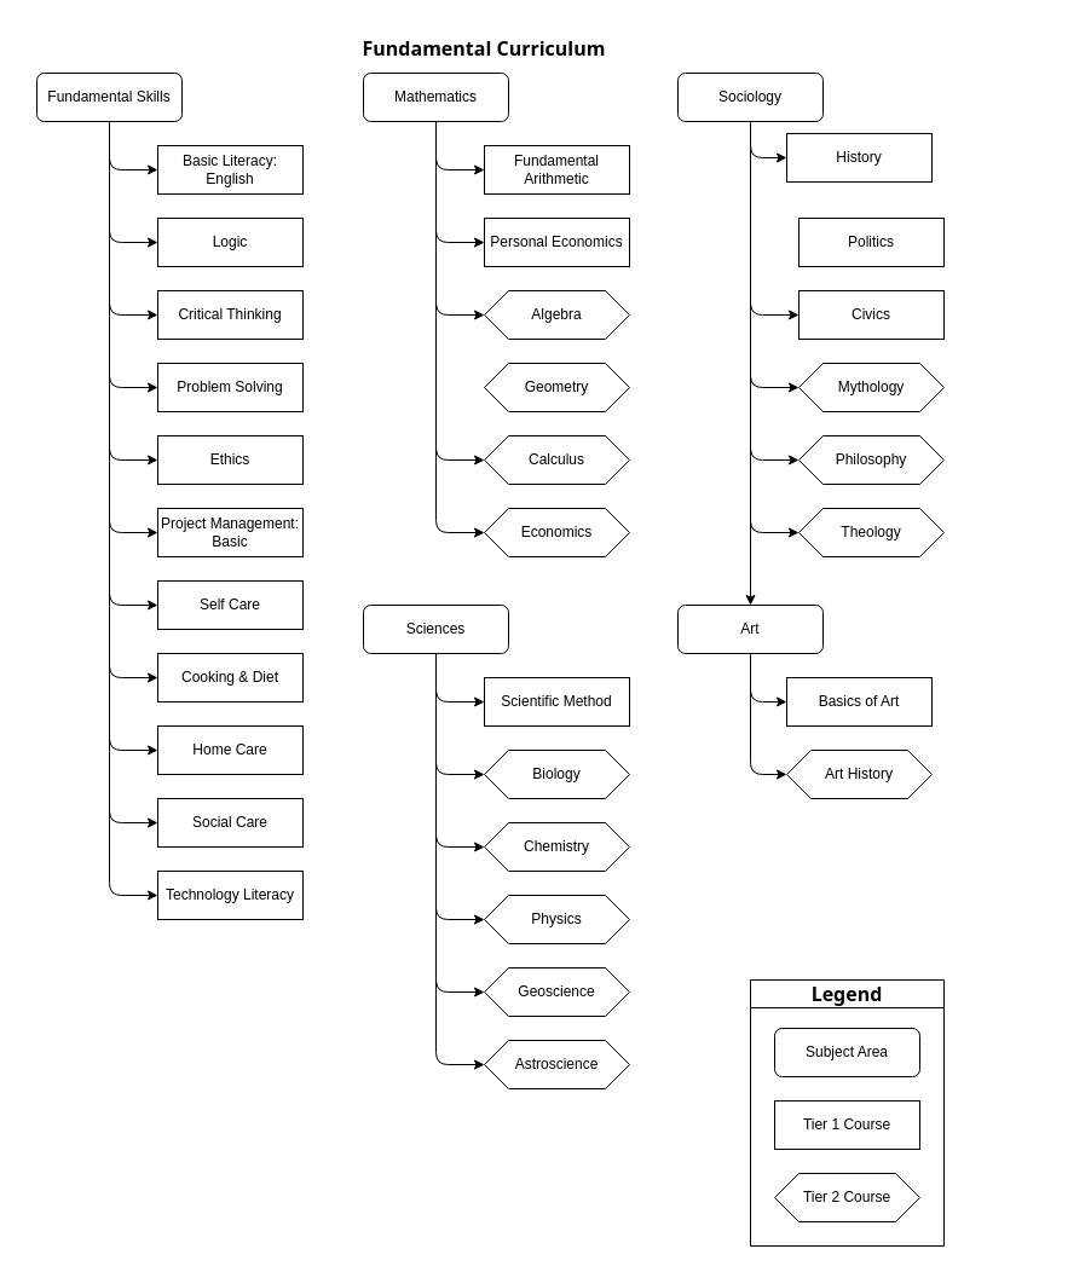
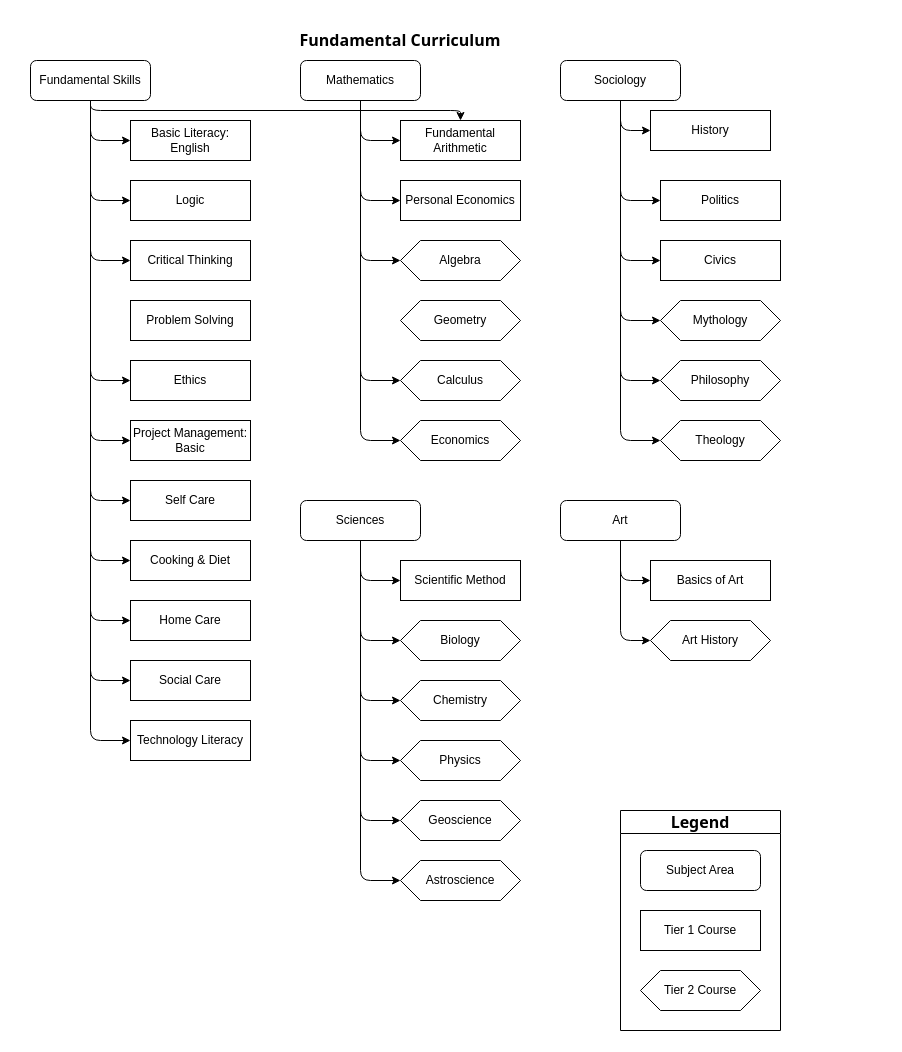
- <mxCell id="31" style="edgeStyle=orthogonalEdgeStyle;html=1;exitX=0.5;exitY=1;exitDx=0;exitDy=0;entryX=0;entryY=0.5;entryDx=0;entryDy=0;" edge="1" parent="1" source="39" target="50"><mxGeometry relative="1" as="geometry" /></mxCell>
+ <mxCell id="31" style="edgeStyle=orthogonalEdgeStyle;html=1;exitX=0.5;exitY=1;exitDx=0;exitDy=0;" edge="1" parent="1" source="39" target="47"><mxGeometry relative="1" as="geometry" /></mxCell>
- <mxCell id="16" style="edgeStyle=orthogonalEdgeStyle;html=1;exitX=0.5;exitY=1;exitDx=0;exitDy=0;" edge="1" parent="1" source="21" target="24"><mxGeometry relative="1" as="geometry" /></mxCell>
+ <mxCell id="16" style="edgeStyle=orthogonalEdgeStyle;html=1;exitX=0.5;exitY=1;exitDx=0;exitDy=0;entryX=0;entryY=0.5;entryDx=0;entryDy=0;" edge="1" parent="1" source="21" target="58"><mxGeometry relative="1" as="geometry" /></mxCell>
